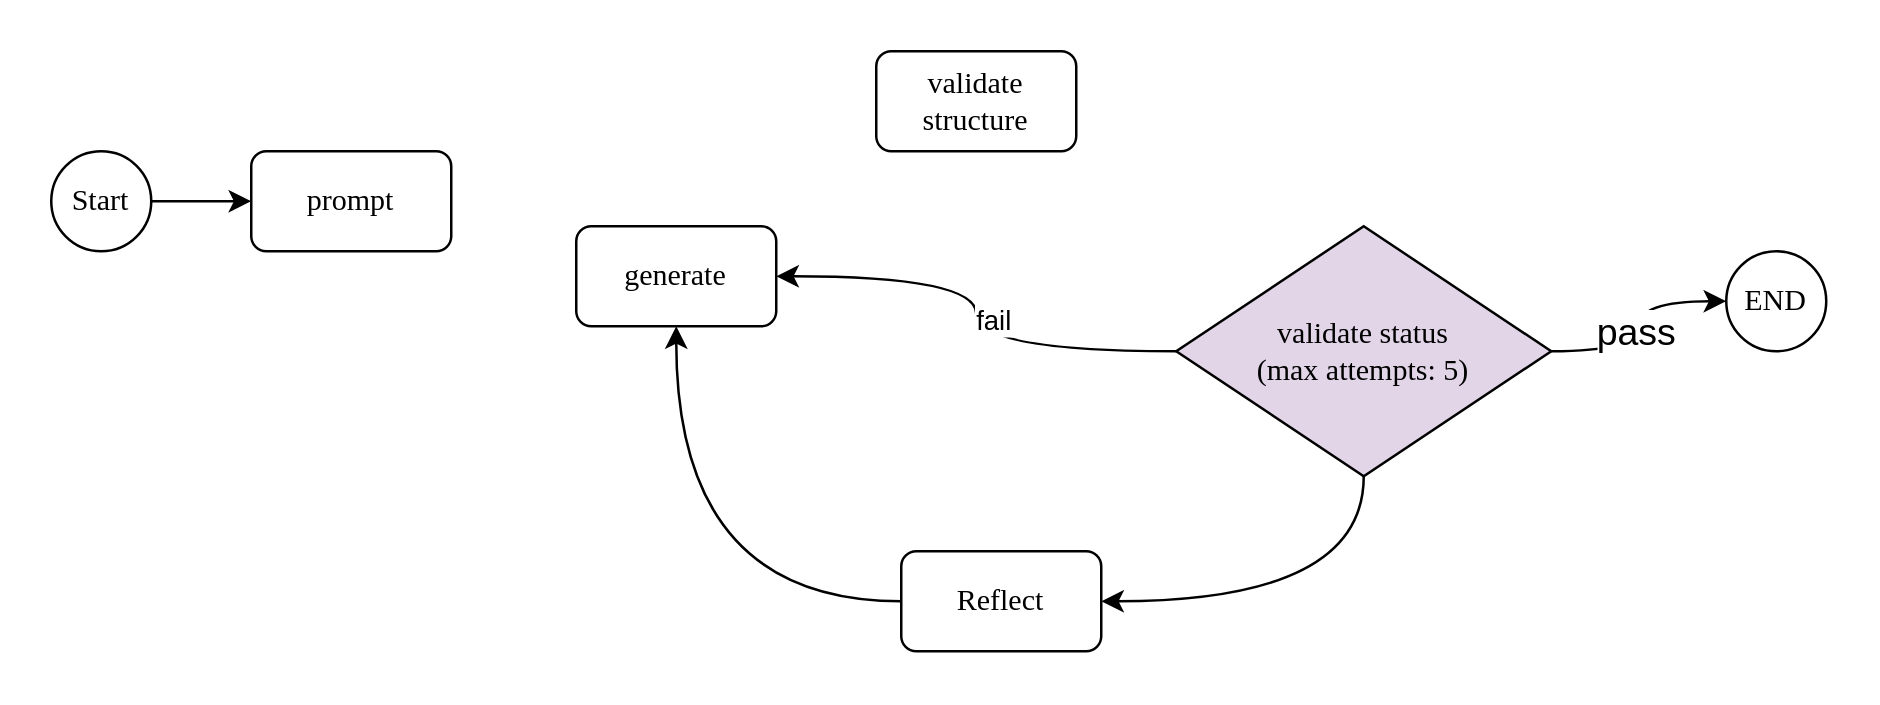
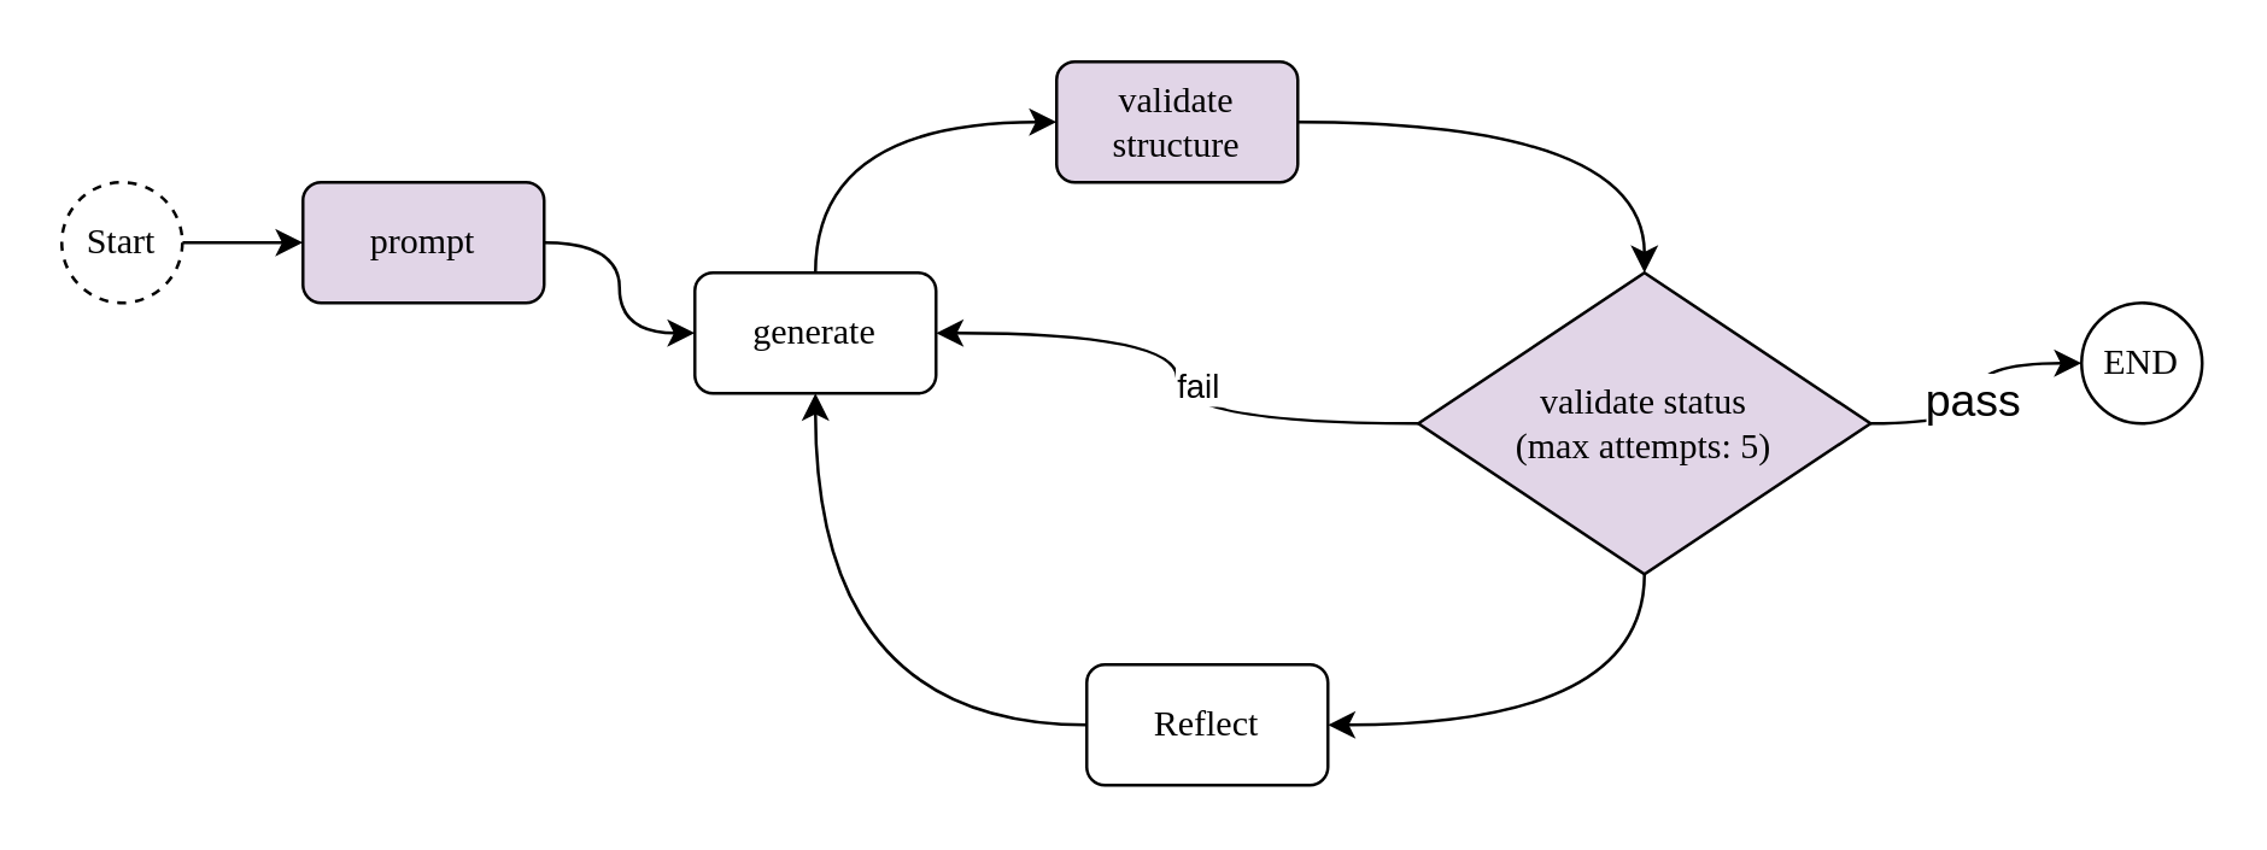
- <mxCell id="14" value="validate structure" style="rounded=1;whiteSpace=wrap;html=1;fontFamily=Comic Sans MS;aspect=fixed;" vertex="1" parent="1"><mxGeometry x="350" y="20" width="80" height="40" as="geometry" /></mxCell>
+ <mxCell id="14" value="validate structure" style="rounded=1;whiteSpace=wrap;html=1;fontFamily=Comic Sans MS;aspect=fixed;fillColor=#e1d5e7;" vertex="1" parent="1"><mxGeometry x="350" y="20" width="80" height="40" as="geometry" /></mxCell>
+ <mxCell id="13" style="edgeStyle=orthogonalEdgeStyle;curved=1;rounded=0;orthogonalLoop=1;jettySize=auto;html=1;exitX=1;exitY=0.5;exitDx=0;exitDy=0;entryX=0.5;entryY=0;entryDx=0;entryDy=0;" edge="1" parent="1" source="14" target="11"><mxGeometry relative="1" as="geometry" /></mxCell>
+ <mxCell id="4" style="edgeStyle=orthogonalEdgeStyle;curved=1;rounded=0;orthogonalLoop=1;jettySize=auto;html=1;exitX=0.5;exitY=0;exitDx=0;exitDy=0;entryX=0;entryY=0.5;entryDx=0;entryDy=0;" edge="1" parent="1" source="5" target="14"><mxGeometry relative="1" as="geometry" /></mxCell>
- <mxCell id="3" value="Start" style="ellipse;whiteSpace=wrap;html=1;aspect=fixed;fontFamily=Comic Sans MS;" vertex="1" parent="1"><mxGeometry x="20" y="60" width="40" height="40" as="geometry" /></mxCell>
+ <mxCell id="3" value="Start" style="ellipse;whiteSpace=wrap;html=1;aspect=fixed;fontFamily=Comic Sans MS;dashed=1;" vertex="1" parent="1"><mxGeometry x="20" y="60" width="40" height="40" as="geometry" /></mxCell>
- <mxCell id="16" value="prompt" style="rounded=1;whiteSpace=wrap;html=1;fontFamily=Comic Sans MS;aspect=fixed;" vertex="1" parent="1"><mxGeometry x="100" y="60" width="80" height="40" as="geometry" /></mxCell>
+ <mxCell id="16" value="prompt" style="rounded=1;whiteSpace=wrap;html=1;fontFamily=Comic Sans MS;aspect=fixed;fillColor=#e1d5e7;" vertex="1" parent="1"><mxGeometry x="100" y="60" width="80" height="40" as="geometry" /></mxCell>
+ <mxCell id="15" style="edgeStyle=orthogonalEdgeStyle;curved=1;rounded=0;orthogonalLoop=1;jettySize=auto;html=1;exitX=1;exitY=0.5;exitDx=0;exitDy=0;" edge="1" parent="1" source="16" target="5"><mxGeometry relative="1" as="geometry" /></mxCell>
